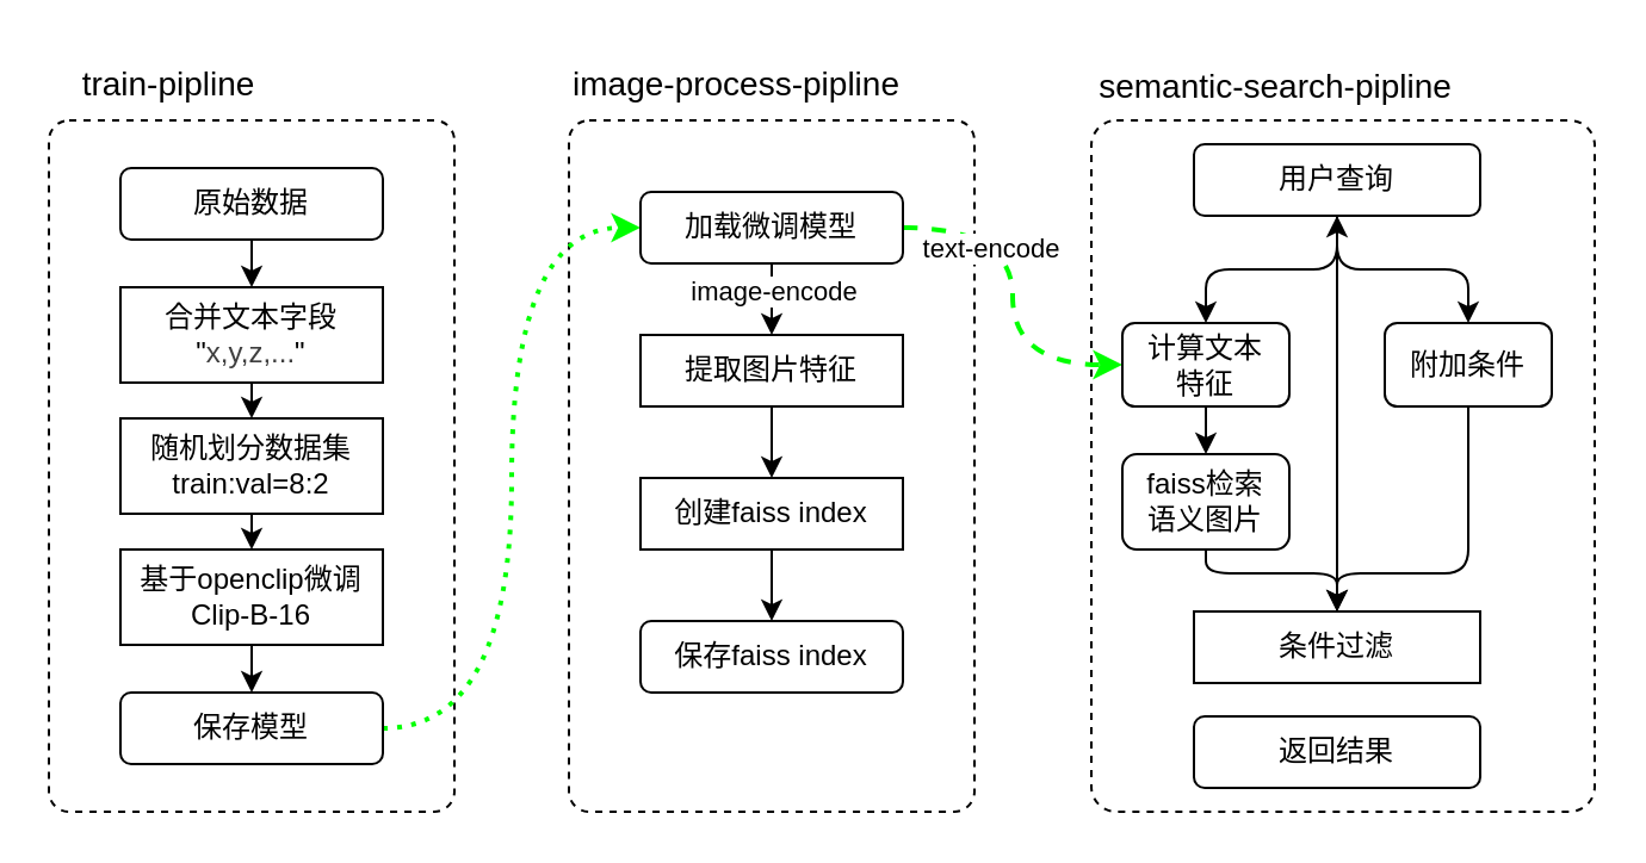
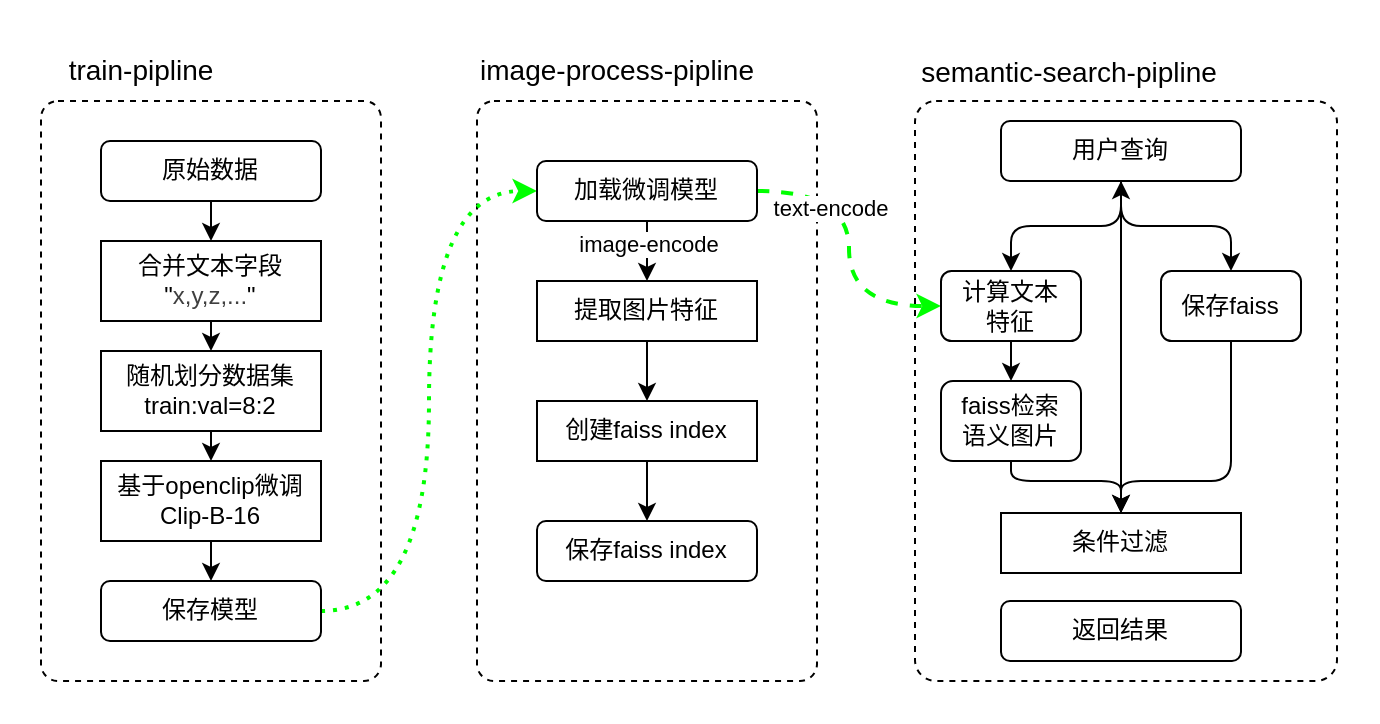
- <mxCell id="32" value="附加条件" style="rounded=1;whiteSpace=wrap;html=1;" vertex="1" parent="1"><mxGeometry x="580" y="135" width="70" height="35" as="geometry" /></mxCell>
+ <mxCell id="32" value="保存faiss" style="rounded=1;whiteSpace=wrap;html=1;" vertex="1" parent="1"><mxGeometry x="580" y="135" width="70" height="35" as="geometry" /></mxCell>
